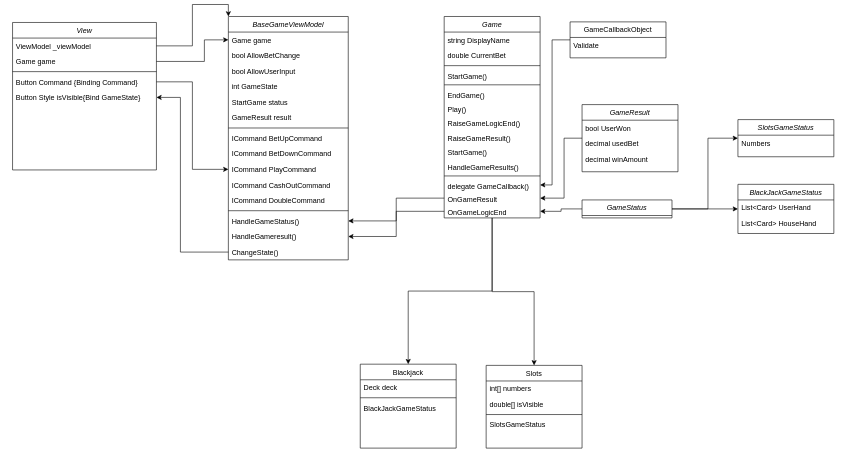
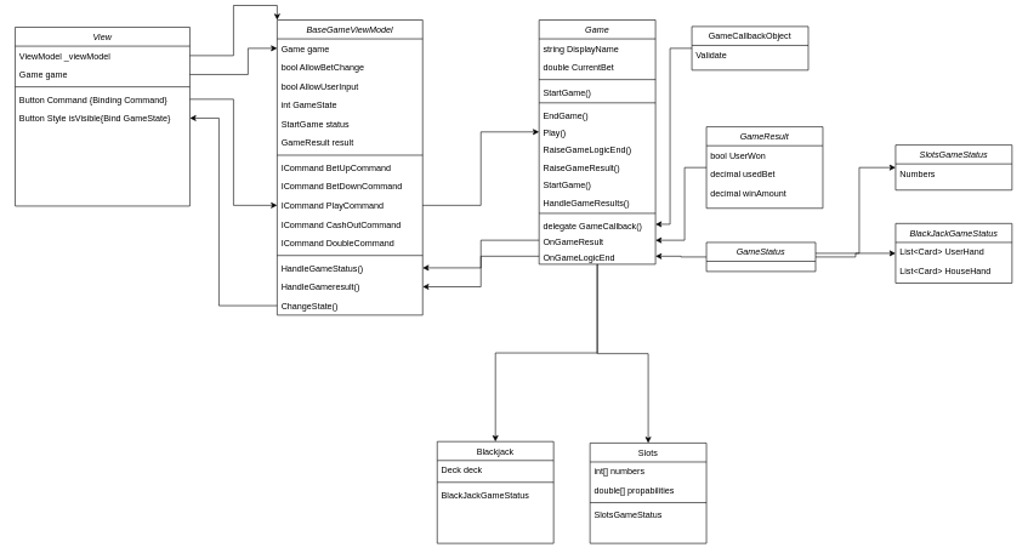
+ <mxCell id="64" style="edgeStyle=orthogonalEdgeStyle;rounded=0;orthogonalLoop=1;jettySize=auto;html=1;" parent="1" source="55" target="11" edge="1"><mxGeometry relative="1" as="geometry" /></mxCell>
- <mxCell id="30" value="GameStatus&#10;" style="swimlane;fontStyle=2;align=center;verticalAlign=top;childLayout=stackLayout;horizontal=1;startSize=26;horizontalStack=0;resizeParent=1;resizeLast=0;collapsible=1;marginBottom=0;rounded=0;shadow=0;strokeWidth=1;" parent="1" vertex="1"><mxGeometry x="970" y="326" width="150" height="30" as="geometry"><mxRectangle x="230" y="140" width="160" height="26" as="alternateBounds" /></mxGeometry></mxCell>
+ <mxCell id="30" value="GameStatus&#10;" style="swimlane;fontStyle=2;align=center;verticalAlign=top;childLayout=stackLayout;horizontal=1;startSize=26;horizontalStack=0;resizeParent=1;resizeLast=0;collapsible=1;marginBottom=0;rounded=0;shadow=0;strokeWidth=1;" parent="1" vertex="1"><mxGeometry x="970" y="326" width="150" height="40" as="geometry"><mxRectangle x="230" y="140" width="160" height="26" as="alternateBounds" /></mxGeometry></mxCell>
- <mxCell id="72" value="double[] isVisible" style="text;align=left;verticalAlign=top;spacingLeft=4;spacingRight=4;overflow=hidden;rotatable=0;points=[[0,0.5],[1,0.5]];portConstraint=eastwest;" vertex="1" parent="70"><mxGeometry y="52" width="160" height="26" as="geometry" /></mxCell>
+ <mxCell id="72" value="double[] propabilities" style="text;align=left;verticalAlign=top;spacingLeft=4;spacingRight=4;overflow=hidden;rotatable=0;points=[[0,0.5],[1,0.5]];portConstraint=eastwest;" vertex="1" parent="70"><mxGeometry y="52" width="160" height="26" as="geometry" /></mxCell>
